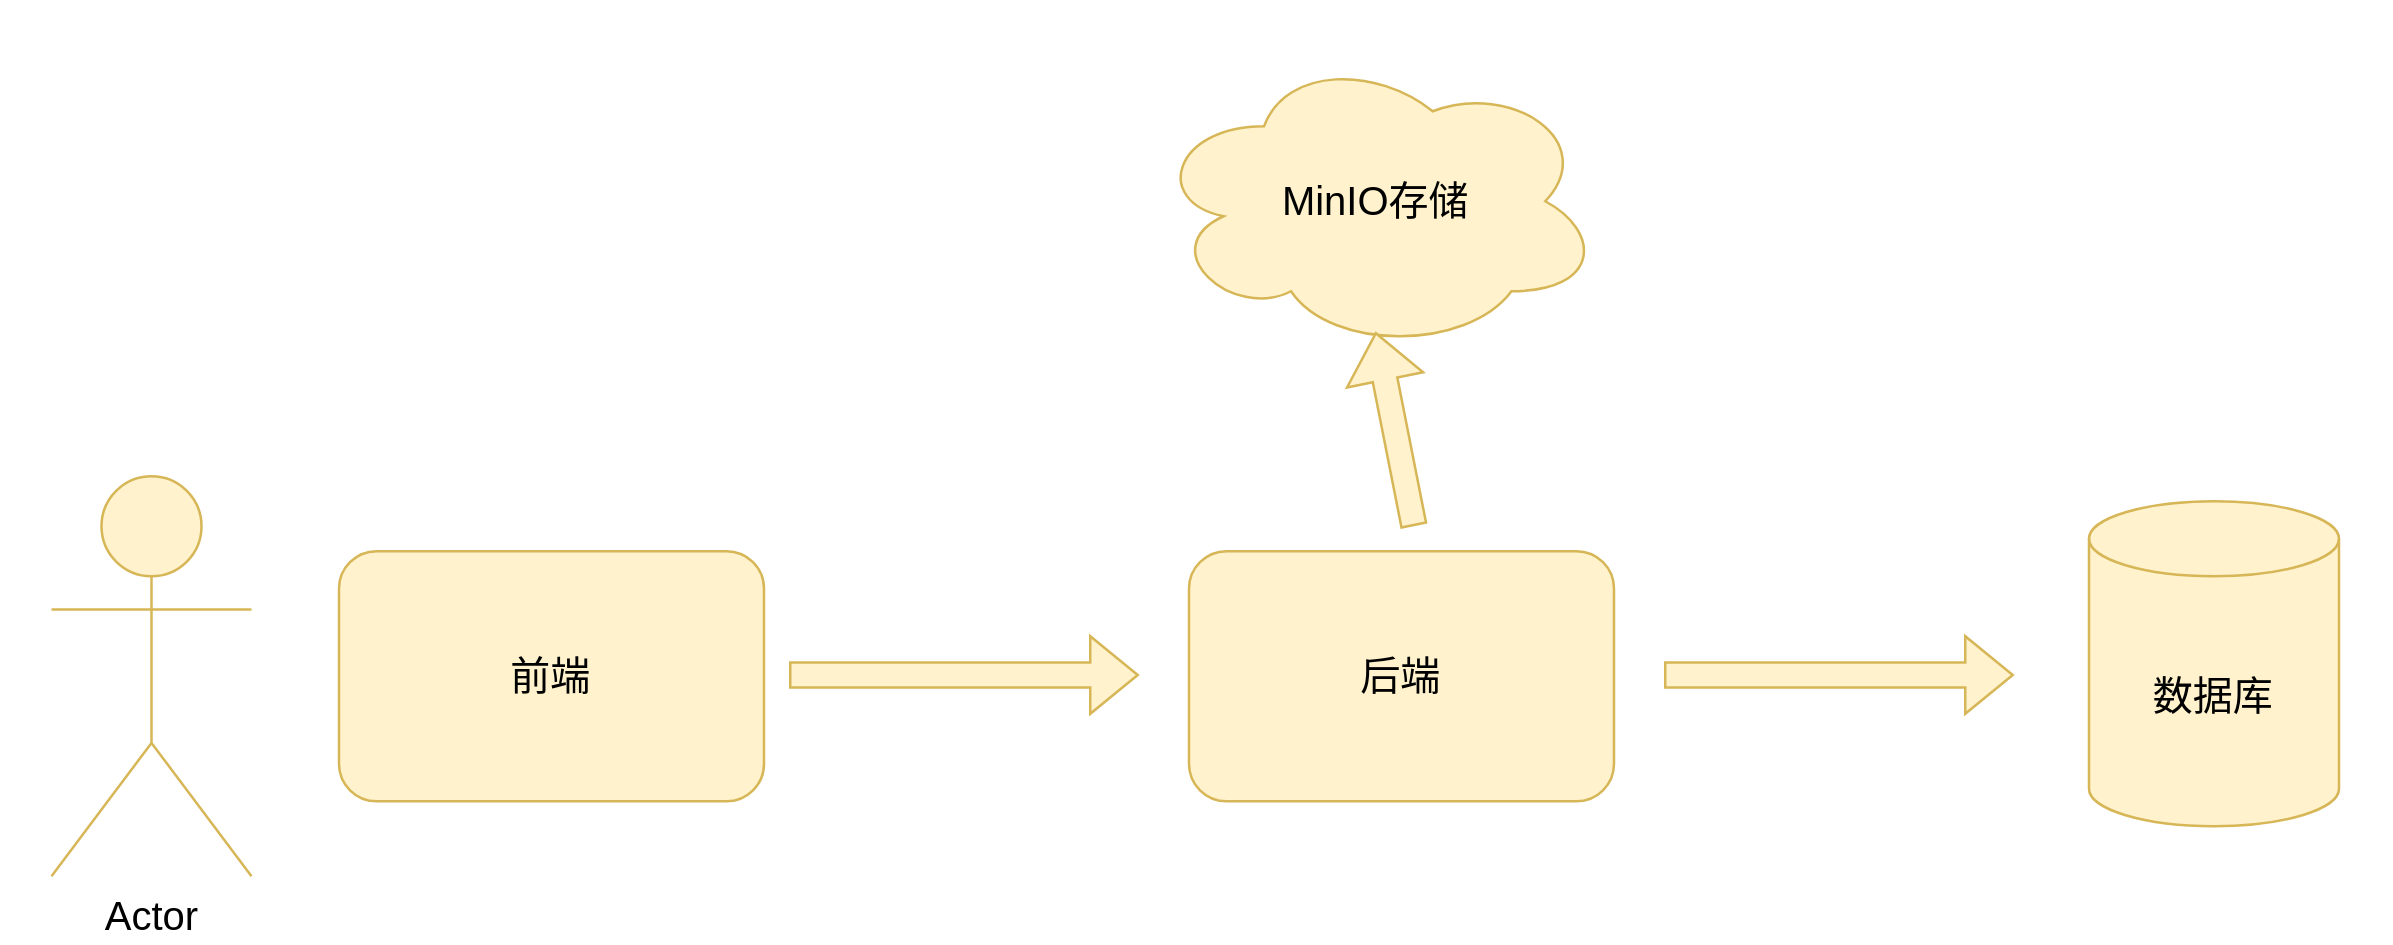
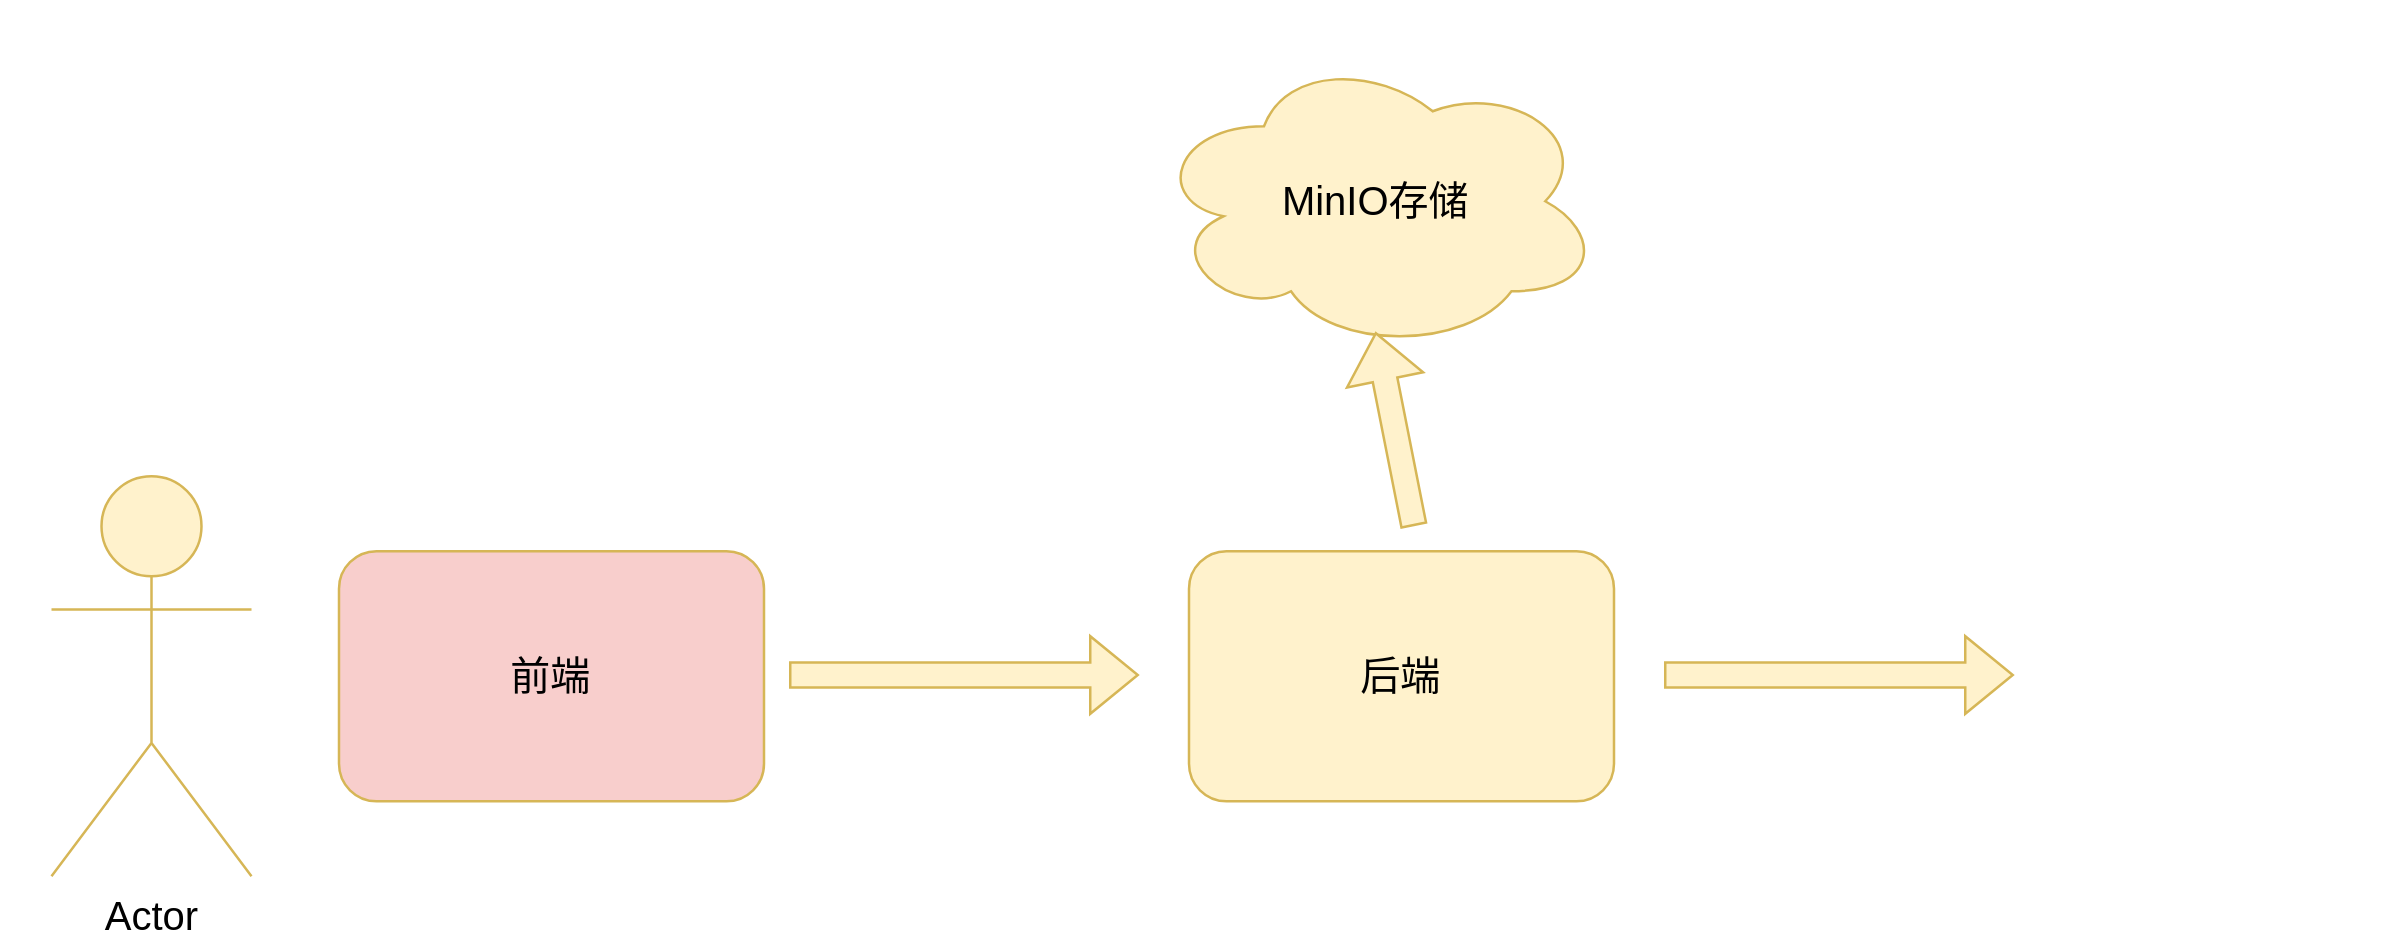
- <mxCell id="7" value="&lt;font style=&quot;vertical-align: inherit;&quot; class=&quot;notranslate fyzs-translate-target fyzs-translate-target-wrapper&quot;&gt;&lt;font style=&quot;vertical-align: inherit;&quot; class=&quot;notranslate fyzs-translate-target fyzs-translate-target-box&quot;&gt;&lt;font style=&quot;vertical-align: inherit;&quot; title=&quot;s&quot; class=&quot;notranslate fyzs-translate-target fyzs-translate-target-text&quot;&gt;数据库&lt;/font&gt;&lt;/font&gt;&lt;/font&gt;" style="shape=cylinder3;whiteSpace=wrap;html=1;boundedLbl=1;backgroundOutline=1;size=15;fillColor=#fff2cc;strokeColor=#d6b656;fontSize=16;" vertex="1" parent="1"><mxGeometry x="835" y="200" width="100" height="130" as="geometry" /></mxCell>
- <mxCell id="3" value="&lt;font style=&quot;vertical-align: inherit;&quot; class=&quot;notranslate fyzs-translate-target fyzs-translate-target-wrapper&quot;&gt;&lt;font style=&quot;vertical-align: inherit;&quot; class=&quot;notranslate fyzs-translate-target fyzs-translate-target-box&quot;&gt;&lt;font style=&quot;vertical-align: inherit;&quot; title=&quot;q&quot; class=&quot;notranslate fyzs-translate-target fyzs-translate-target-text&quot;&gt;前端&lt;/font&gt;&lt;/font&gt;&lt;/font&gt;" style="rounded=1;whiteSpace=wrap;html=1;fillColor=#fff2cc;strokeColor=#d6b656;fontSize=16;" vertex="1" parent="1"><mxGeometry x="135" y="220" width="170" height="100" as="geometry" /></mxCell>
+ <mxCell id="3" value="&lt;font style=&quot;vertical-align: inherit;&quot; class=&quot;notranslate fyzs-translate-target fyzs-translate-target-wrapper&quot;&gt;&lt;font style=&quot;vertical-align: inherit;&quot; class=&quot;notranslate fyzs-translate-target fyzs-translate-target-box&quot;&gt;&lt;font style=&quot;vertical-align: inherit;&quot; title=&quot;q&quot; class=&quot;notranslate fyzs-translate-target fyzs-translate-target-text&quot;&gt;前端&lt;/font&gt;&lt;/font&gt;&lt;/font&gt;" style="rounded=1;whiteSpace=wrap;html=1;fillColor=#f8cecc;strokeColor=#d6b656;fontSize=16;" vertex="1" parent="1"><mxGeometry x="135" y="220" width="170" height="100" as="geometry" /></mxCell>
